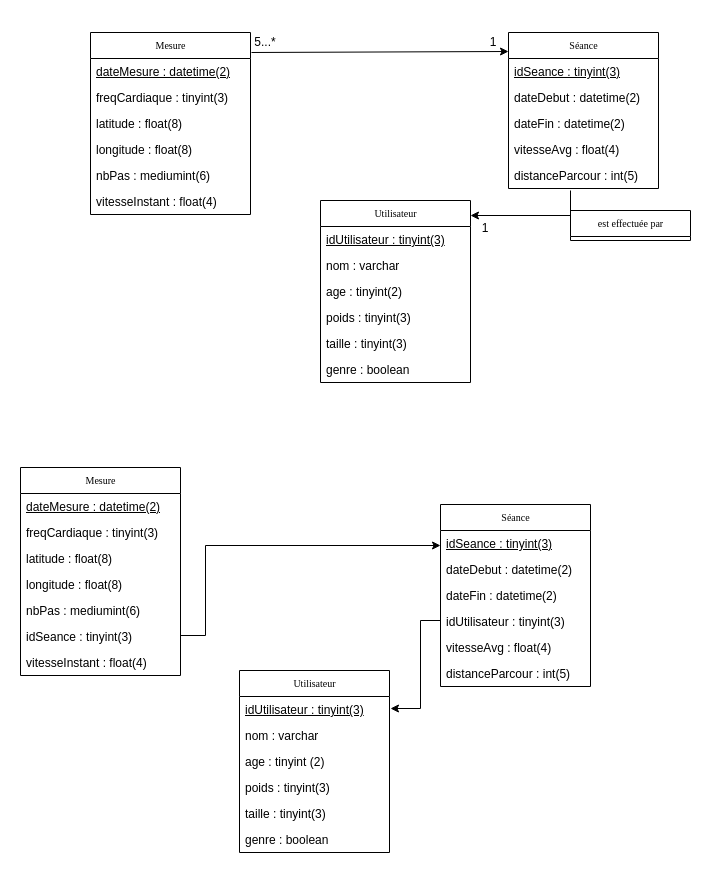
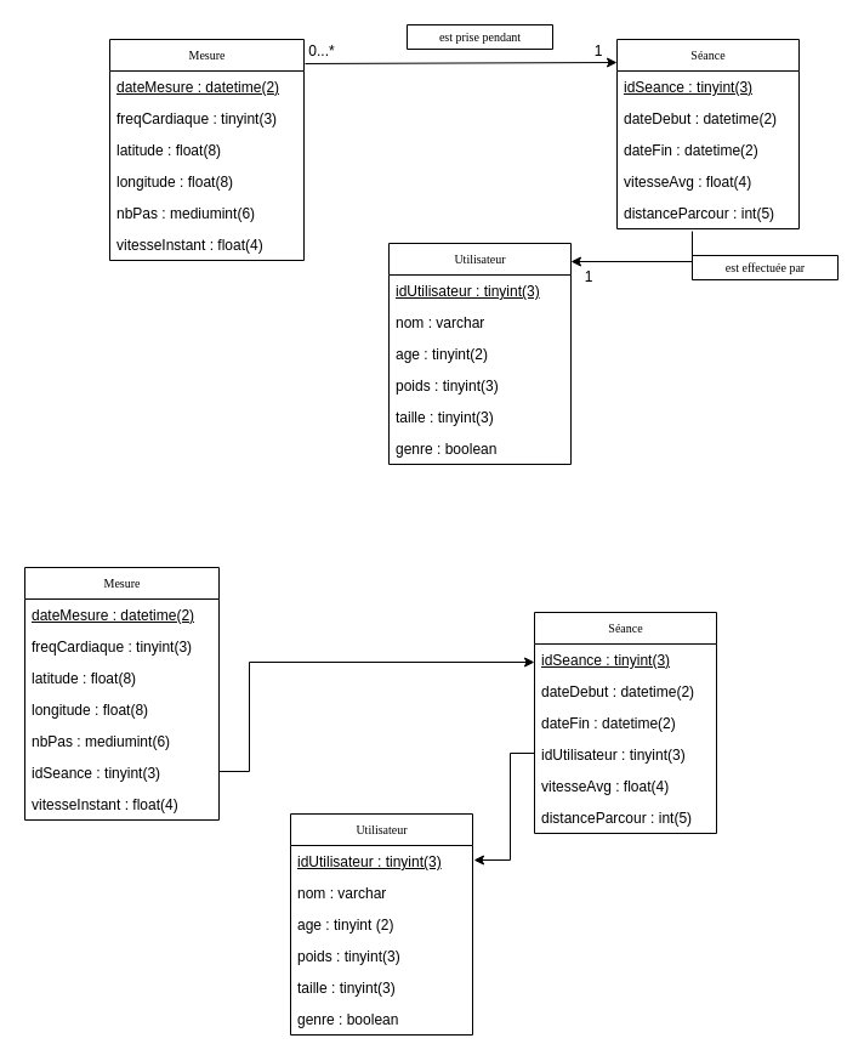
+ <mxCell id="17" value="est prise pendant" style="swimlane;html=1;fontStyle=0;childLayout=stackLayout;horizontal=1;startSize=26;fillColor=none;horizontalStack=0;resizeParent=1;resizeLast=0;collapsible=1;marginBottom=0;swimlaneFillColor=#ffffff;rounded=0;shadow=0;comic=0;labelBackgroundColor=none;strokeWidth=1;fontFamily=Verdana;fontSize=10;align=center;" parent="1" vertex="1"><mxGeometry x="335" y="20" width="120" height="20" as="geometry" /></mxCell>
- <mxCell id="33" value="5...*" style="text;html=1;strokeColor=none;fillColor=none;align=center;verticalAlign=middle;whiteSpace=wrap;overflow=hidden;" parent="1" vertex="1"><mxGeometry x="250" y="32" width="30" height="20" as="geometry" /></mxCell>
+ <mxCell id="33" value="0...*" style="text;html=1;strokeColor=none;fillColor=none;align=center;verticalAlign=middle;whiteSpace=wrap;overflow=hidden;" parent="1" vertex="1"><mxGeometry x="250" y="32" width="30" height="20" as="geometry" /></mxCell>
- <mxCell id="50" value="est effectuée par" style="swimlane;html=1;fontStyle=0;childLayout=stackLayout;horizontal=1;startSize=26;fillColor=none;horizontalStack=0;resizeParent=1;resizeLast=0;collapsible=1;marginBottom=0;swimlaneFillColor=#ffffff;rounded=0;shadow=0;comic=0;labelBackgroundColor=none;strokeWidth=1;fontFamily=Verdana;fontSize=10;align=center;" parent="1" vertex="1"><mxGeometry x="570" y="210" width="120" height="30" as="geometry" /></mxCell>
+ <mxCell id="50" value="est effectuée par" style="swimlane;html=1;fontStyle=0;childLayout=stackLayout;horizontal=1;startSize=26;fillColor=none;horizontalStack=0;resizeParent=1;resizeLast=0;collapsible=1;marginBottom=0;swimlaneFillColor=#ffffff;rounded=0;shadow=0;comic=0;labelBackgroundColor=none;strokeWidth=1;fontFamily=Verdana;fontSize=10;align=center;" parent="1" vertex="1"><mxGeometry x="570" y="210" width="120" height="20" as="geometry" /></mxCell>
